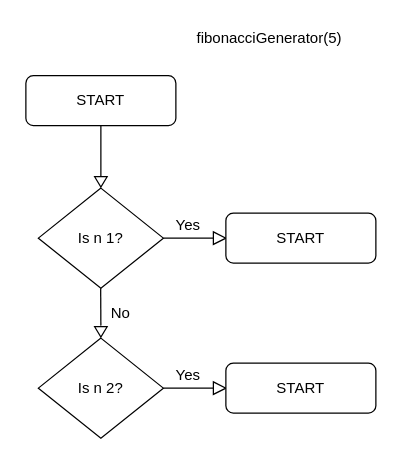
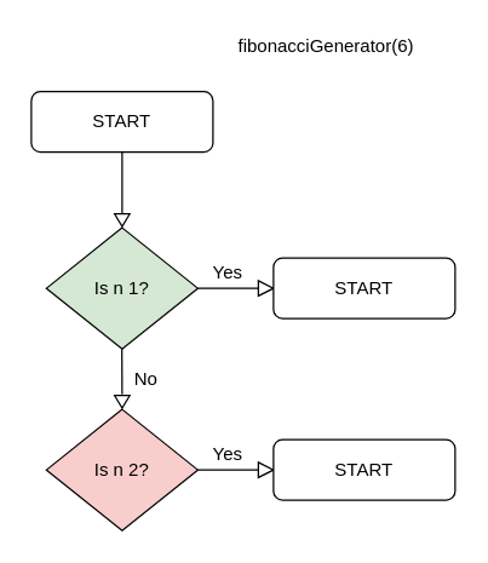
- <mxCell id="2" value="fibonacciGenerator(5)" style="text;html=1;strokeColor=none;fillColor=none;align=center;verticalAlign=middle;whiteSpace=wrap;rounded=0;" vertex="1" parent="1"><mxGeometry x="150" y="20" width="130" height="20" as="geometry" /></mxCell>
+ <mxCell id="2" value="fibonacciGenerator(6)" style="text;html=1;strokeColor=none;fillColor=none;align=center;verticalAlign=middle;whiteSpace=wrap;rounded=0;" vertex="1" parent="1"><mxGeometry x="150" y="20" width="130" height="20" as="geometry" /></mxCell>
- <mxCell id="4" value="Is n 1?" style="rhombus;whiteSpace=wrap;html=1;" vertex="1" parent="1"><mxGeometry x="30" y="150" width="100" height="80" as="geometry" /></mxCell>
+ <mxCell id="4" value="Is n 1?" style="rhombus;whiteSpace=wrap;html=1;fillColor=#d5e8d4;" vertex="1" parent="1"><mxGeometry x="30" y="150" width="100" height="80" as="geometry" /></mxCell>
- <mxCell id="5" value="Is n 2?" style="rhombus;whiteSpace=wrap;html=1;" vertex="1" parent="1"><mxGeometry x="30" y="270" width="100" height="80" as="geometry" /></mxCell>
+ <mxCell id="5" value="Is n 2?" style="rhombus;whiteSpace=wrap;html=1;fillColor=#f8cecc;" vertex="1" parent="1"><mxGeometry x="30" y="270" width="100" height="80" as="geometry" /></mxCell>
